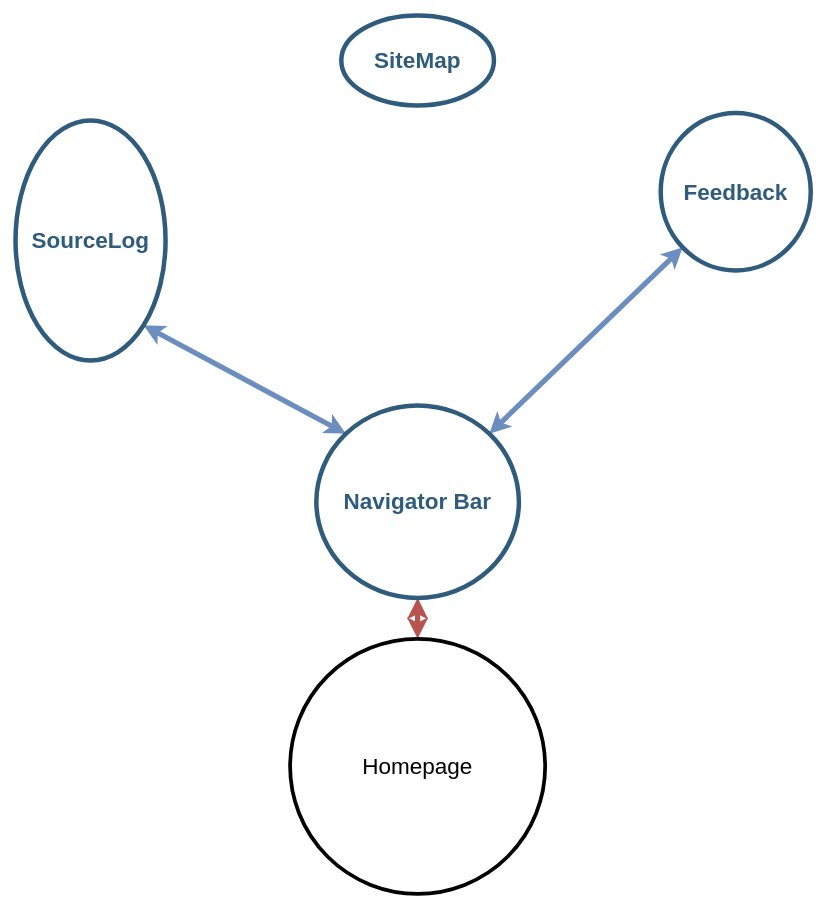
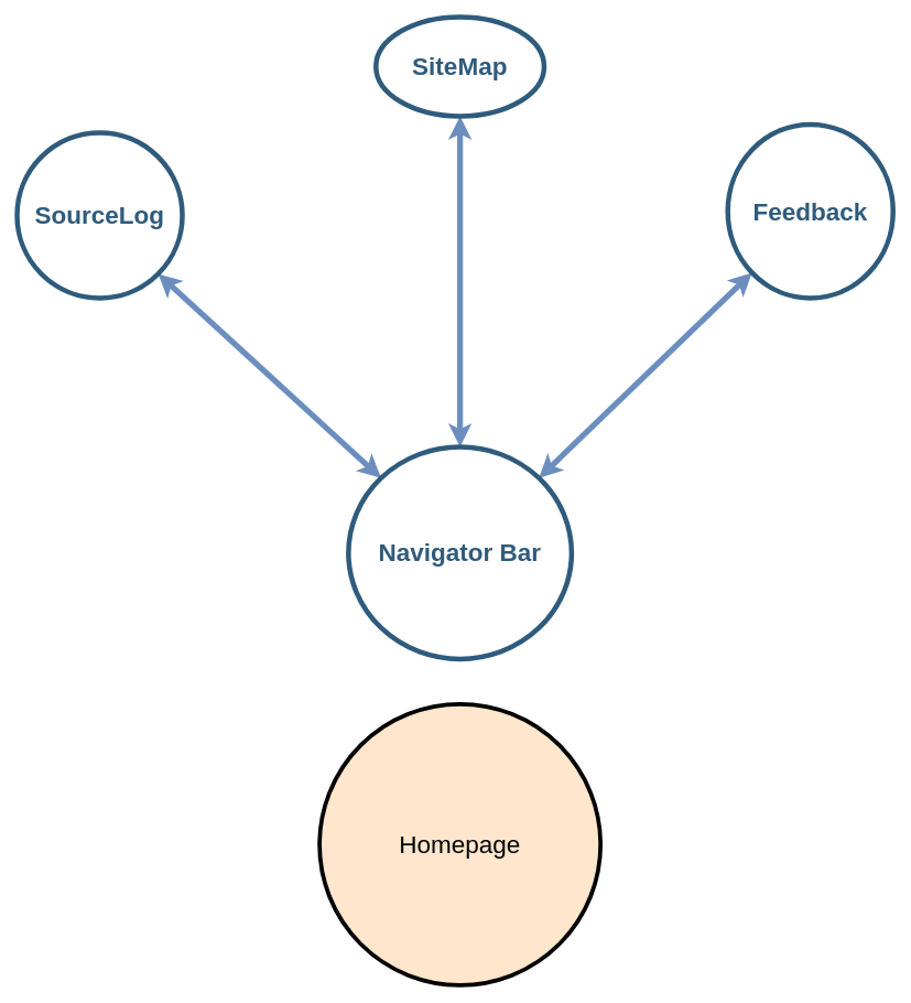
- <mxCell id="9" value="SourceLog" style="ellipse;whiteSpace=wrap;html=1;shadow=0;fontFamily=Helvetica;fontSize=30;fontColor=#2F5B7C;align=center;strokeColor=#2F5B7C;strokeWidth=6;fillColor=#FFFFFF;fontStyle=1;gradientColor=none;" vertex="1" parent="1"><mxGeometry x="20" y="160" width="200" height="320" as="geometry" /></mxCell>
+ <mxCell id="9" value="SourceLog" style="ellipse;whiteSpace=wrap;html=1;shadow=0;fontFamily=Helvetica;fontSize=30;fontColor=#2F5B7C;align=center;strokeColor=#2F5B7C;strokeWidth=6;fillColor=#FFFFFF;fontStyle=1;gradientColor=none;" vertex="1" parent="1"><mxGeometry x="20" y="160" width="200" height="200" as="geometry" /></mxCell>
+ <mxCell id="2" value="" style="edgeStyle=orthogonalEdgeStyle;rounded=0;orthogonalLoop=1;jettySize=auto;html=1;fillColor=#dae8fc;strokeColor=#6c8ebf;strokeWidth=7;startArrow=classic;startFill=1;" edge="1" parent="1" source="6" target="7"><mxGeometry relative="1" as="geometry" /></mxCell>
- <mxCell id="5" style="edgeStyle=none;rounded=0;orthogonalLoop=1;jettySize=auto;html=1;exitX=0.5;exitY=1;exitDx=0;exitDy=0;startArrow=classic;startFill=1;strokeWidth=7;fillColor=#f8cecc;strokeColor=#b85450;" edge="1" parent="1" source="6" target="10"><mxGeometry relative="1" as="geometry"><mxPoint x="552.699" y="880" as="targetPoint" /></mxGeometry></mxCell>
- <mxCell id="10" value="&lt;font style=&quot;font-size: 30px;&quot;&gt;Homepage&lt;br&gt;&lt;/font&gt;" style="ellipse;whiteSpace=wrap;html=1;aspect=fixed;strokeWidth=5;" vertex="1" parent="1"><mxGeometry x="386" y="851" width="340" height="340" as="geometry" /></mxCell>
+ <mxCell id="10" value="&lt;font style=&quot;font-size: 30px;&quot;&gt;Homepage&lt;br&gt;&lt;/font&gt;" style="ellipse;whiteSpace=wrap;html=1;aspect=fixed;strokeWidth=5;fillColor=#ffe6cc;" vertex="1" parent="1"><mxGeometry x="386" y="851" width="340" height="340" as="geometry" /></mxCell>
